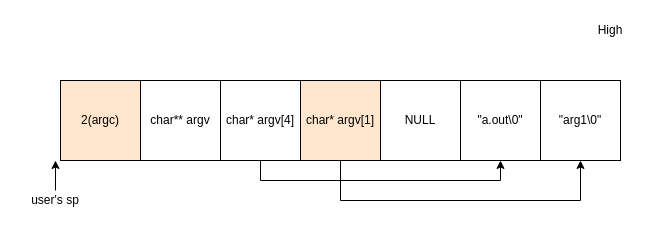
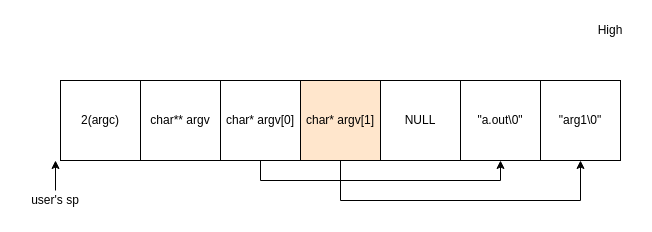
- <mxCell id="2" value="2(argc)" style="whiteSpace=wrap;html=1;aspect=fixed;fillColor=#ffe6cc;" vertex="1" parent="1"><mxGeometry x="60" y="80" width="80" height="80" as="geometry" /></mxCell>
+ <mxCell id="2" value="2(argc)" style="whiteSpace=wrap;html=1;aspect=fixed;" vertex="1" parent="1"><mxGeometry x="60" y="80" width="80" height="80" as="geometry" /></mxCell>
- <mxCell id="5" value="char* argv[4]" style="whiteSpace=wrap;html=1;aspect=fixed;" vertex="1" parent="1"><mxGeometry x="220" y="80" width="80" height="80" as="geometry" /></mxCell>
+ <mxCell id="5" value="char* argv[0]" style="whiteSpace=wrap;html=1;aspect=fixed;" vertex="1" parent="1"><mxGeometry x="220" y="80" width="80" height="80" as="geometry" /></mxCell>
